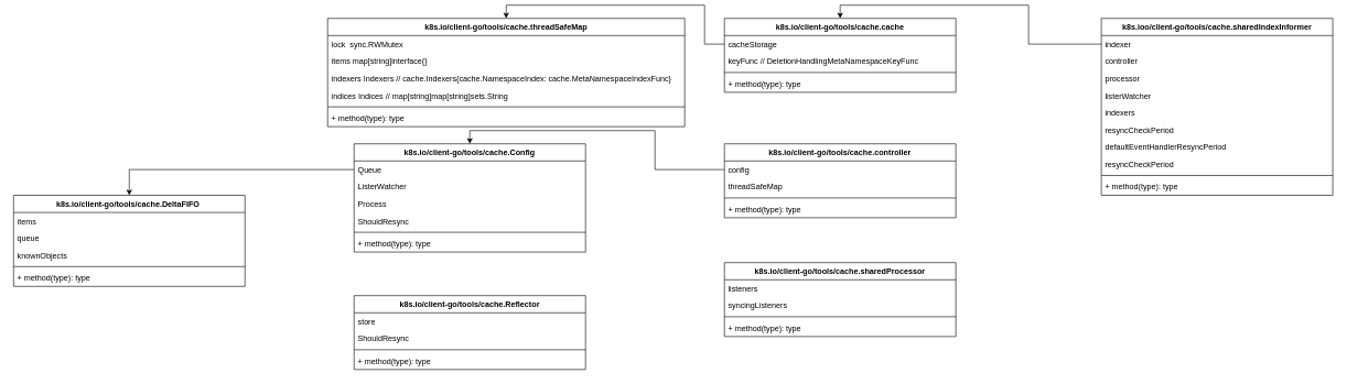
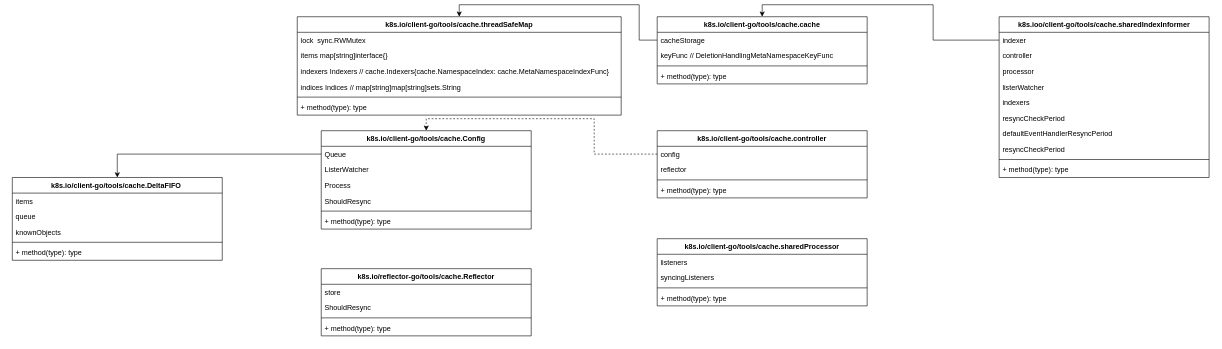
- <mxCell id="49" style="edgeStyle=orthogonalEdgeStyle;rounded=0;orthogonalLoop=1;jettySize=auto;html=1;entryX=0.5;entryY=0;entryDx=0;entryDy=0;" parent="1" source="28" target="42" edge="1"><mxGeometry relative="1" as="geometry" /></mxCell>
+ <mxCell id="49" style="edgeStyle=orthogonalEdgeStyle;rounded=0;orthogonalLoop=1;jettySize=auto;html=1;entryX=0.5;entryY=0;entryDx=0;entryDy=0;dashed=1;" parent="1" source="28" target="42" edge="1"><mxGeometry relative="1" as="geometry" /></mxCell>
- <mxCell id="29" value="threadSafeMap" style="text;strokeColor=none;fillColor=none;align=left;verticalAlign=top;spacingLeft=4;spacingRight=4;overflow=hidden;rotatable=0;points=[[0,0.5],[1,0.5]];portConstraint=eastwest;" parent="27" vertex="1"><mxGeometry y="52" width="350" height="26" as="geometry" /></mxCell>
+ <mxCell id="29" value="reflector" style="text;strokeColor=none;fillColor=none;align=left;verticalAlign=top;spacingLeft=4;spacingRight=4;overflow=hidden;rotatable=0;points=[[0,0.5],[1,0.5]];portConstraint=eastwest;" parent="27" vertex="1"><mxGeometry y="52" width="350" height="26" as="geometry" /></mxCell>
- <mxCell id="37" value="k8s.io/client-go/tools/cache.Reflector" style="swimlane;fontStyle=1;align=center;verticalAlign=top;childLayout=stackLayout;horizontal=1;startSize=26;horizontalStack=0;resizeParent=1;resizeParentMax=0;resizeLast=0;collapsible=1;marginBottom=0;" parent="1" vertex="1"><mxGeometry x="535" y="440" width="350" height="112" as="geometry" /></mxCell>
+ <mxCell id="37" value="k8s.io/reflector-go/tools/cache.Reflector" style="swimlane;fontStyle=1;align=center;verticalAlign=top;childLayout=stackLayout;horizontal=1;startSize=26;horizontalStack=0;resizeParent=1;resizeParentMax=0;resizeLast=0;collapsible=1;marginBottom=0;" parent="1" vertex="1"><mxGeometry x="535" y="440" width="350" height="112" as="geometry" /></mxCell>
